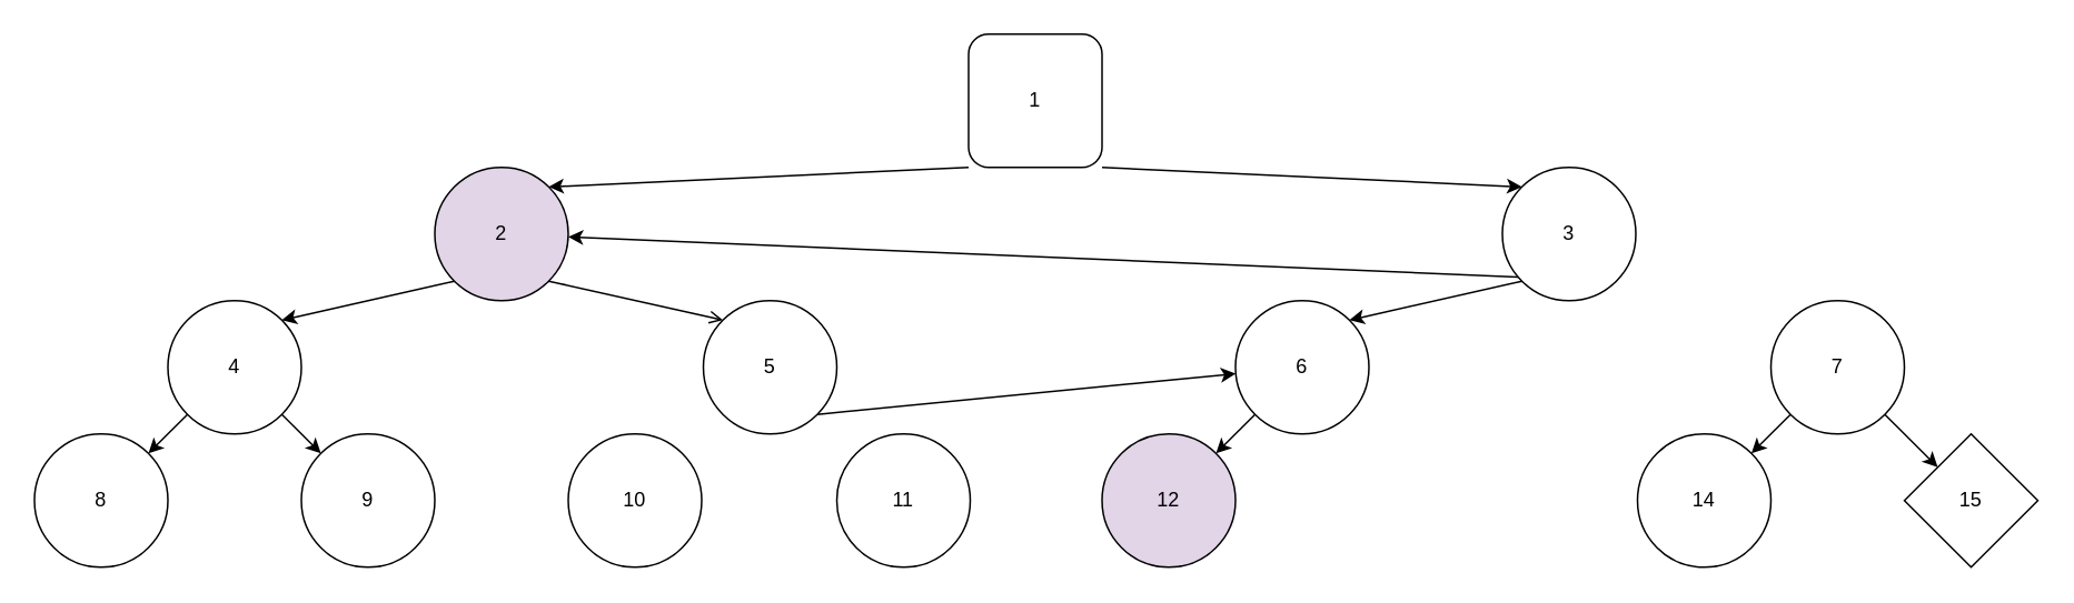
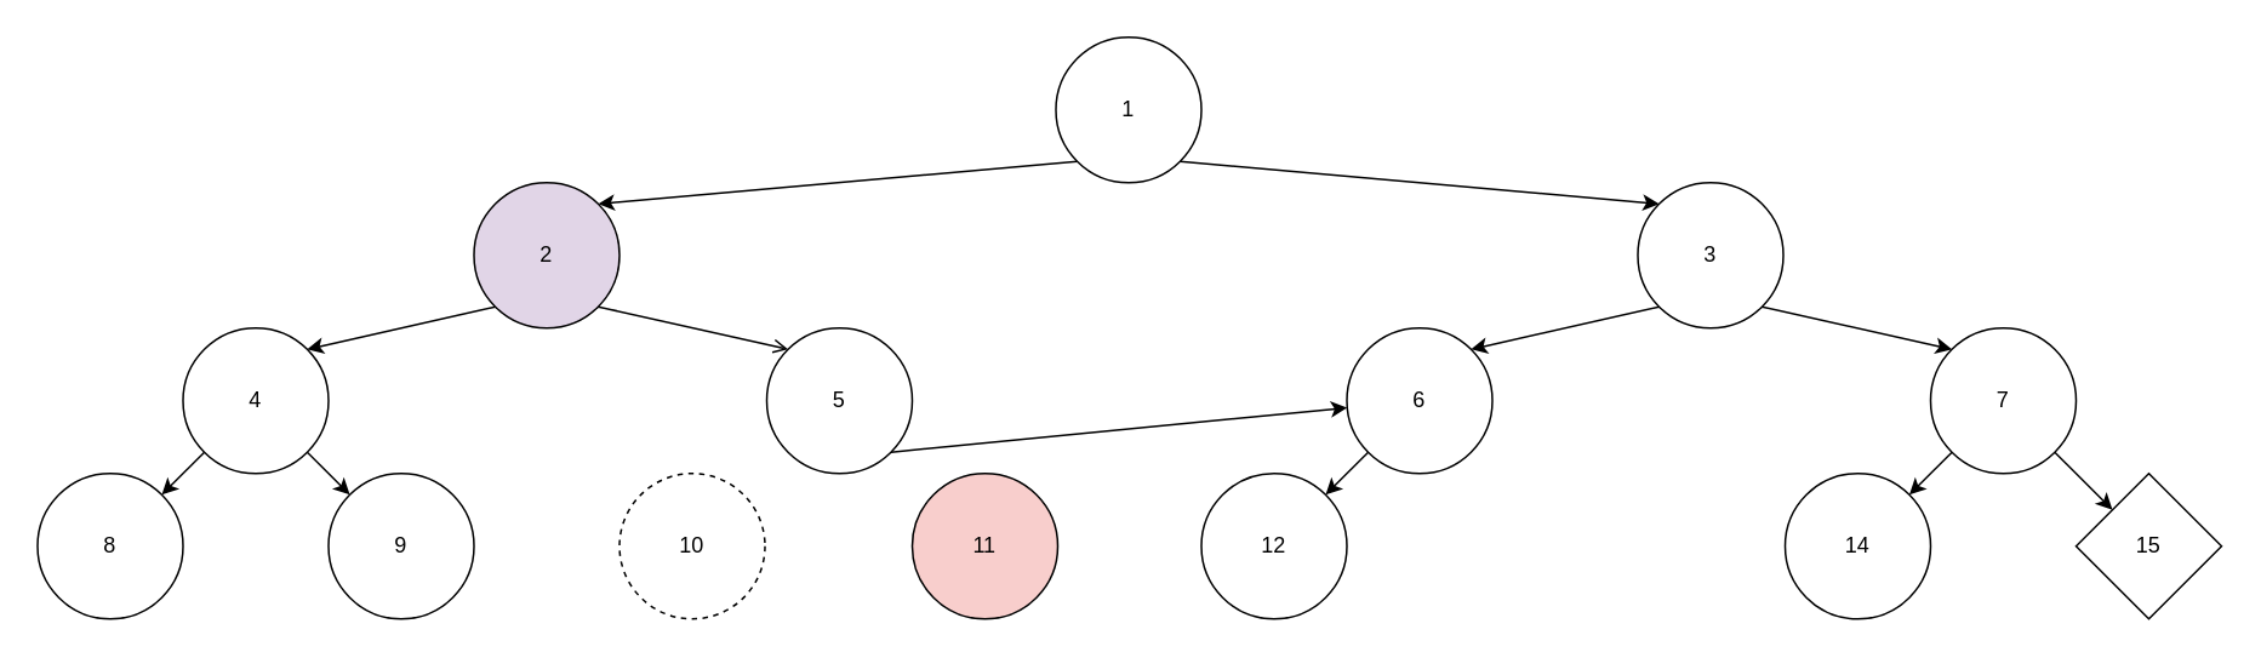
- <mxCell id="4" value="1" style="whiteSpace=wrap;html=1;aspect=fixed;rounded=1;" vertex="1" parent="1"><mxGeometry x="580" width="80" height="80" as="geometry" y="20" /></mxCell>
+ <mxCell id="4" value="1" style="ellipse;whiteSpace=wrap;html=1;aspect=fixed;" vertex="1" parent="1"><mxGeometry x="580" width="80" height="80" as="geometry" y="20" /></mxCell>
- <mxCell id="13" style="rounded=0;orthogonalLoop=1;jettySize=auto;html=1;exitX=1;exitY=1;exitDx=0;exitDy=0;" edge="1" parent="1" source="14" target="6"><mxGeometry relative="1" as="geometry" /></mxCell>
+ <mxCell id="13" style="rounded=0;orthogonalLoop=1;jettySize=auto;html=1;exitX=1;exitY=1;exitDx=0;exitDy=0;entryX=0;entryY=0;entryDx=0;entryDy=0;" edge="1" parent="1" source="14" target="19"><mxGeometry relative="1" as="geometry" /></mxCell>
- <mxCell id="22" value="10" style="ellipse;whiteSpace=wrap;html=1;aspect=fixed;" vertex="1" parent="1"><mxGeometry x="340" y="260" width="80" height="80" as="geometry" /></mxCell>
+ <mxCell id="22" value="10" style="ellipse;whiteSpace=wrap;html=1;aspect=fixed;dashed=1;" vertex="1" parent="1"><mxGeometry x="340" y="260" width="80" height="80" as="geometry" /></mxCell>
- <mxCell id="23" value="11" style="ellipse;whiteSpace=wrap;html=1;aspect=fixed;" vertex="1" parent="1"><mxGeometry x="501" y="260" width="80" height="80" as="geometry" /></mxCell>
+ <mxCell id="23" value="11" style="ellipse;whiteSpace=wrap;html=1;aspect=fixed;fillColor=#f8cecc;" vertex="1" parent="1"><mxGeometry x="501" y="260" width="80" height="80" as="geometry" /></mxCell>
- <mxCell id="24" value="12" style="ellipse;whiteSpace=wrap;html=1;aspect=fixed;fillColor=#e1d5e7;" vertex="1" parent="1"><mxGeometry x="660" y="260" width="80" height="80" as="geometry" /></mxCell>
+ <mxCell id="24" value="12" style="ellipse;whiteSpace=wrap;html=1;aspect=fixed;" vertex="1" parent="1"><mxGeometry x="660" y="260" width="80" height="80" as="geometry" /></mxCell>
